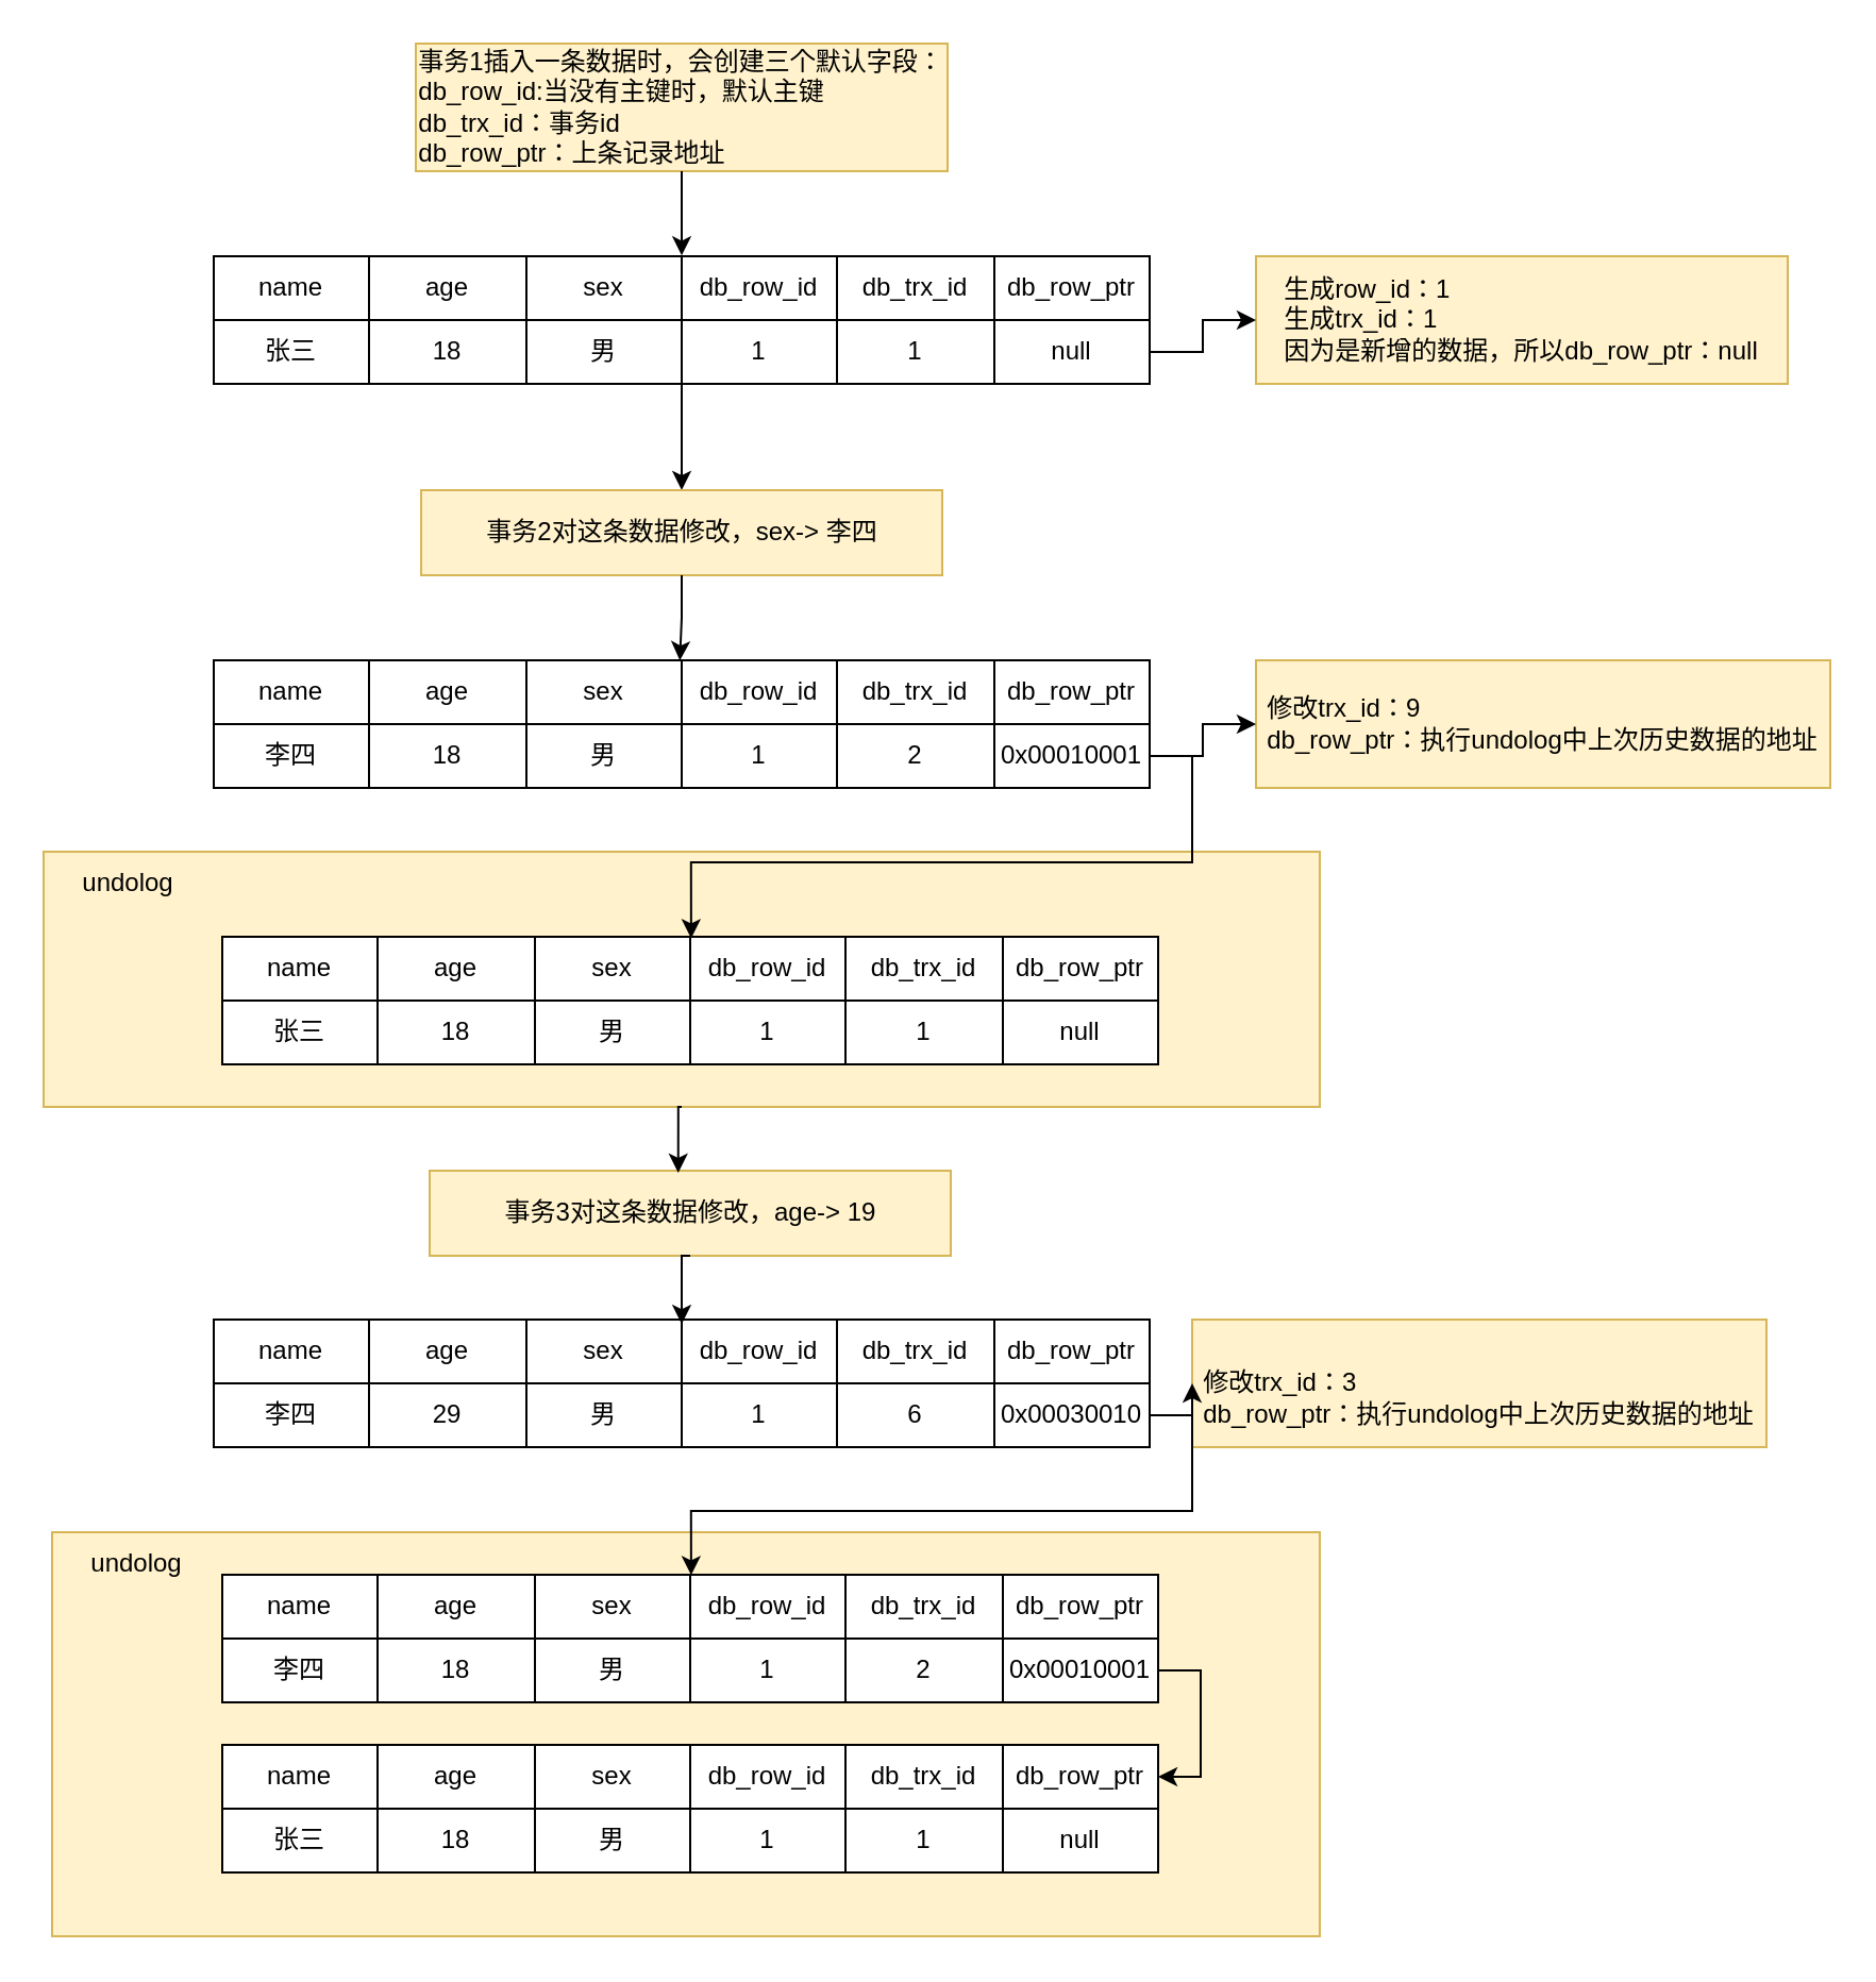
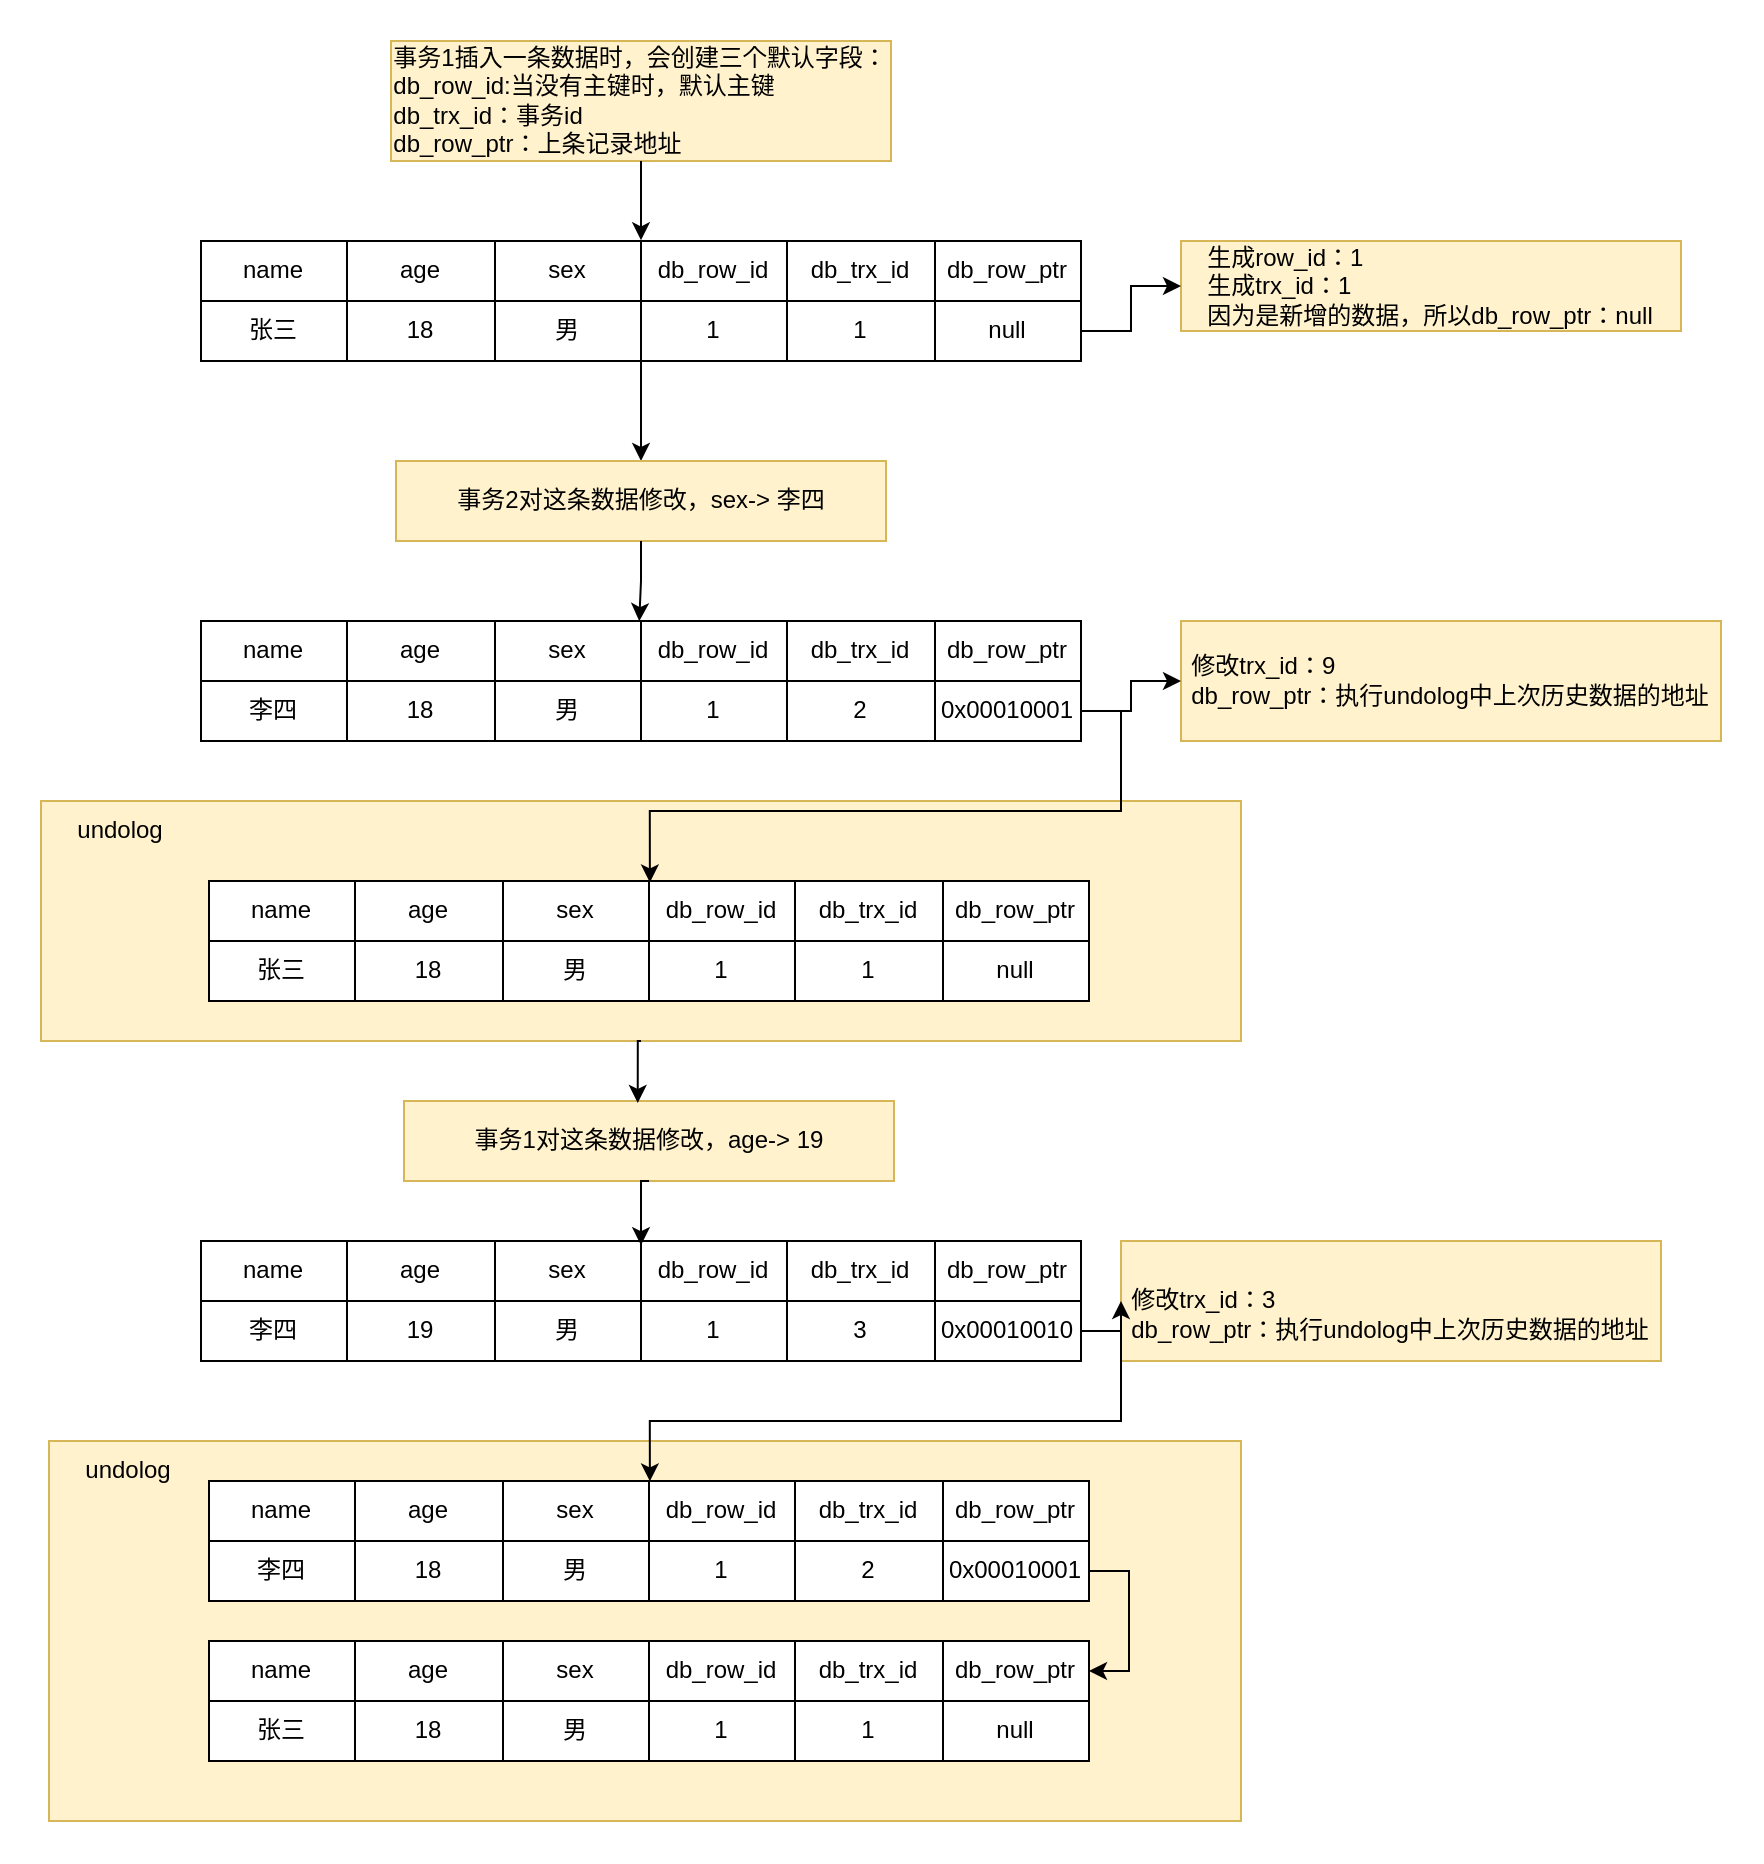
- <mxCell id="20" value="&lt;div style=&quot;text-align: left;&quot;&gt;生成row_id：1&lt;/div&gt;&lt;div style=&quot;text-align: left;&quot;&gt;生成trx_id：1&lt;/div&gt;&lt;div style=&quot;text-align: left;&quot;&gt;因为是新增的数据，所以db_row_ptr：null&lt;/div&gt;" style="text;html=1;align=center;verticalAlign=middle;whiteSpace=wrap;rounded=0;fillColor=#fff2cc;strokeColor=#d6b656;" vertex="1" parent="1"><mxGeometry x="590" y="120" width="250" height="60" as="geometry" /></mxCell>
+ <mxCell id="20" value="&lt;div style=&quot;text-align: left;&quot;&gt;生成row_id：1&lt;/div&gt;&lt;div style=&quot;text-align: left;&quot;&gt;生成trx_id：1&lt;/div&gt;&lt;div style=&quot;text-align: left;&quot;&gt;因为是新增的数据，所以db_row_ptr：null&lt;/div&gt;" style="text;html=1;align=center;verticalAlign=middle;whiteSpace=wrap;rounded=0;fillColor=#fff2cc;strokeColor=#d6b656;" vertex="1" parent="1"><mxGeometry x="590" y="120" width="250" height="45" as="geometry" /></mxCell>
- <mxCell id="59" value="&lt;div style=&quot;text-align: left;&quot;&gt;&lt;span style=&quot;background-color: transparent; color: light-dark(rgb(0, 0, 0), rgb(255, 255, 255));&quot;&gt;事务3对这条数据修改，age-&amp;gt; 19&lt;/span&gt;&lt;/div&gt;" style="text;html=1;align=center;verticalAlign=middle;whiteSpace=wrap;rounded=0;fillColor=#fff2cc;strokeColor=#d6b656;" vertex="1" parent="1"><mxGeometry x="201.5" y="550" width="245" height="40" as="geometry" /></mxCell>
+ <mxCell id="59" value="&lt;div style=&quot;text-align: left;&quot;&gt;&lt;span style=&quot;background-color: transparent; color: light-dark(rgb(0, 0, 0), rgb(255, 255, 255));&quot;&gt;事务1对这条数据修改，age-&amp;gt; 19&lt;/span&gt;&lt;/div&gt;" style="text;html=1;align=center;verticalAlign=middle;whiteSpace=wrap;rounded=0;fillColor=#fff2cc;strokeColor=#d6b656;" vertex="1" parent="1"><mxGeometry x="201.5" y="550" width="245" height="40" as="geometry" /></mxCell>
- <mxCell id="71" value="29" style="shape=partialRectangle;html=1;whiteSpace=wrap;connectable=0;strokeColor=inherit;overflow=hidden;fillColor=none;top=0;left=0;bottom=0;right=0;pointerEvents=1;" vertex="1" parent="69"><mxGeometry x="73" width="74" height="30" as="geometry"><mxRectangle width="74" height="30" as="alternateBounds" /></mxGeometry></mxCell>
+ <mxCell id="71" value="19" style="shape=partialRectangle;html=1;whiteSpace=wrap;connectable=0;strokeColor=inherit;overflow=hidden;fillColor=none;top=0;left=0;bottom=0;right=0;pointerEvents=1;" vertex="1" parent="69"><mxGeometry x="73" width="74" height="30" as="geometry"><mxRectangle width="74" height="30" as="alternateBounds" /></mxGeometry></mxCell>
- <mxCell id="74" value="6" style="shape=partialRectangle;html=1;whiteSpace=wrap;connectable=0;strokeColor=inherit;overflow=hidden;fillColor=none;top=0;left=0;bottom=0;right=0;pointerEvents=1;" vertex="1" parent="69"><mxGeometry x="293" width="74" height="30" as="geometry"><mxRectangle width="74" height="30" as="alternateBounds" /></mxGeometry></mxCell>
+ <mxCell id="74" value="3" style="shape=partialRectangle;html=1;whiteSpace=wrap;connectable=0;strokeColor=inherit;overflow=hidden;fillColor=none;top=0;left=0;bottom=0;right=0;pointerEvents=1;" vertex="1" parent="69"><mxGeometry x="293" width="74" height="30" as="geometry"><mxRectangle width="74" height="30" as="alternateBounds" /></mxGeometry></mxCell>
- <mxCell id="75" value="0x00030010" style="shape=partialRectangle;html=1;whiteSpace=wrap;connectable=0;strokeColor=inherit;overflow=hidden;fillColor=none;top=0;left=0;bottom=0;right=0;pointerEvents=1;" vertex="1" parent="69"><mxGeometry x="367" width="73" height="30" as="geometry"><mxRectangle width="73" height="30" as="alternateBounds" /></mxGeometry></mxCell>
+ <mxCell id="75" value="0x00010010" style="shape=partialRectangle;html=1;whiteSpace=wrap;connectable=0;strokeColor=inherit;overflow=hidden;fillColor=none;top=0;left=0;bottom=0;right=0;pointerEvents=1;" vertex="1" parent="69"><mxGeometry x="367" width="73" height="30" as="geometry"><mxRectangle width="73" height="30" as="alternateBounds" /></mxGeometry></mxCell>
